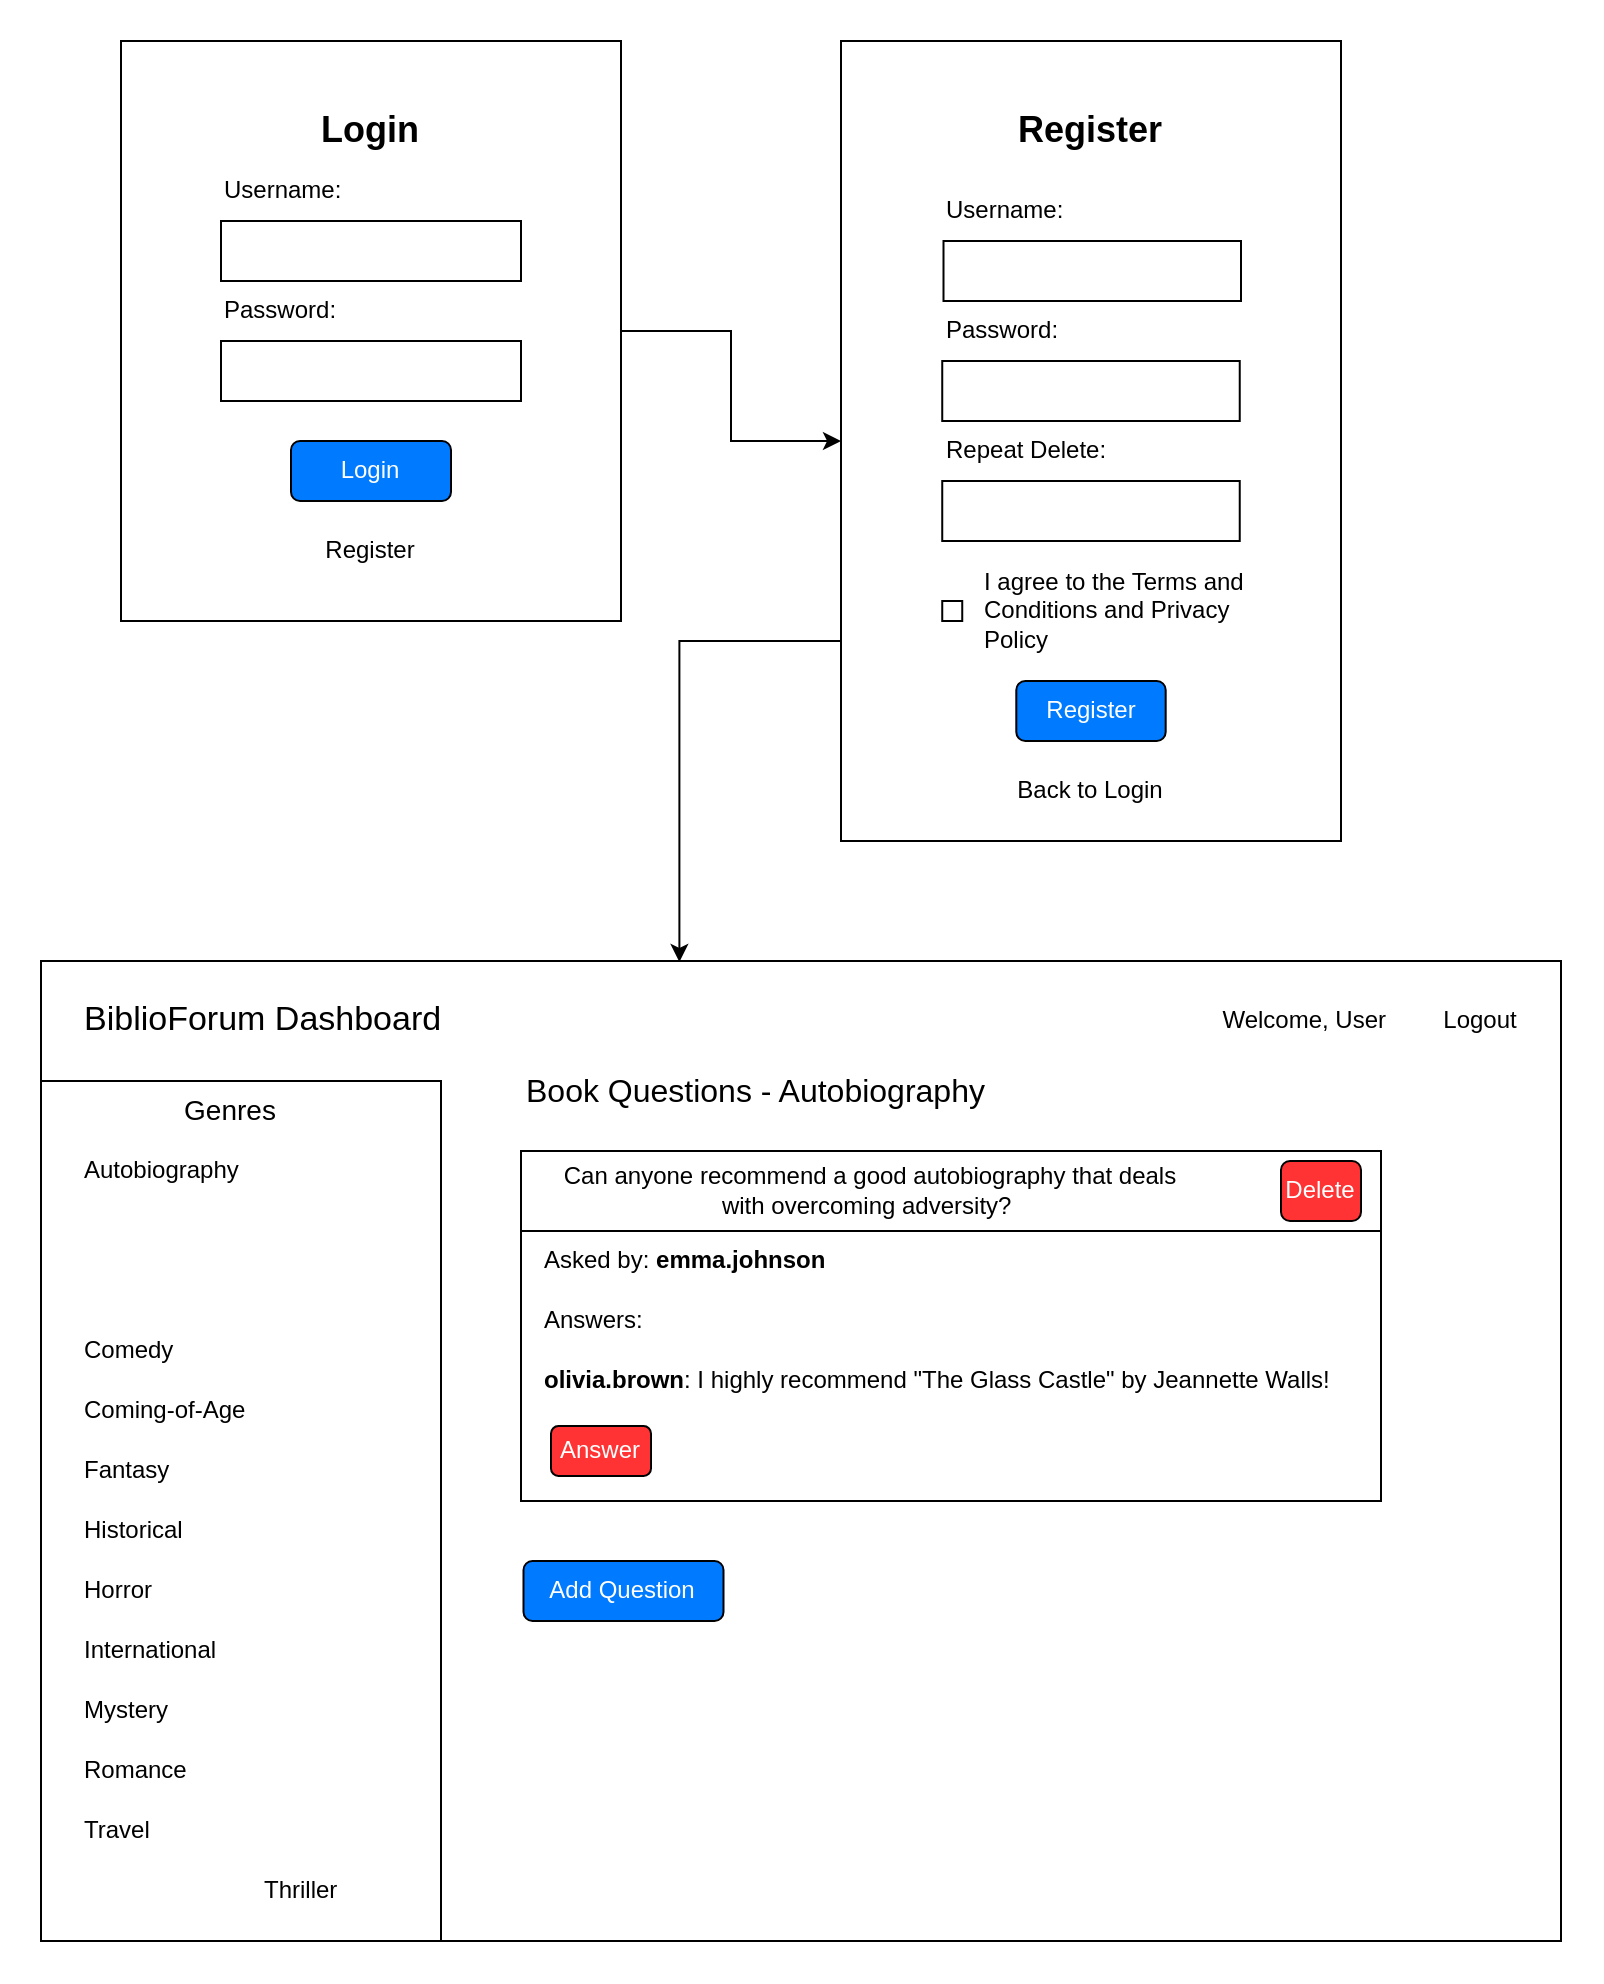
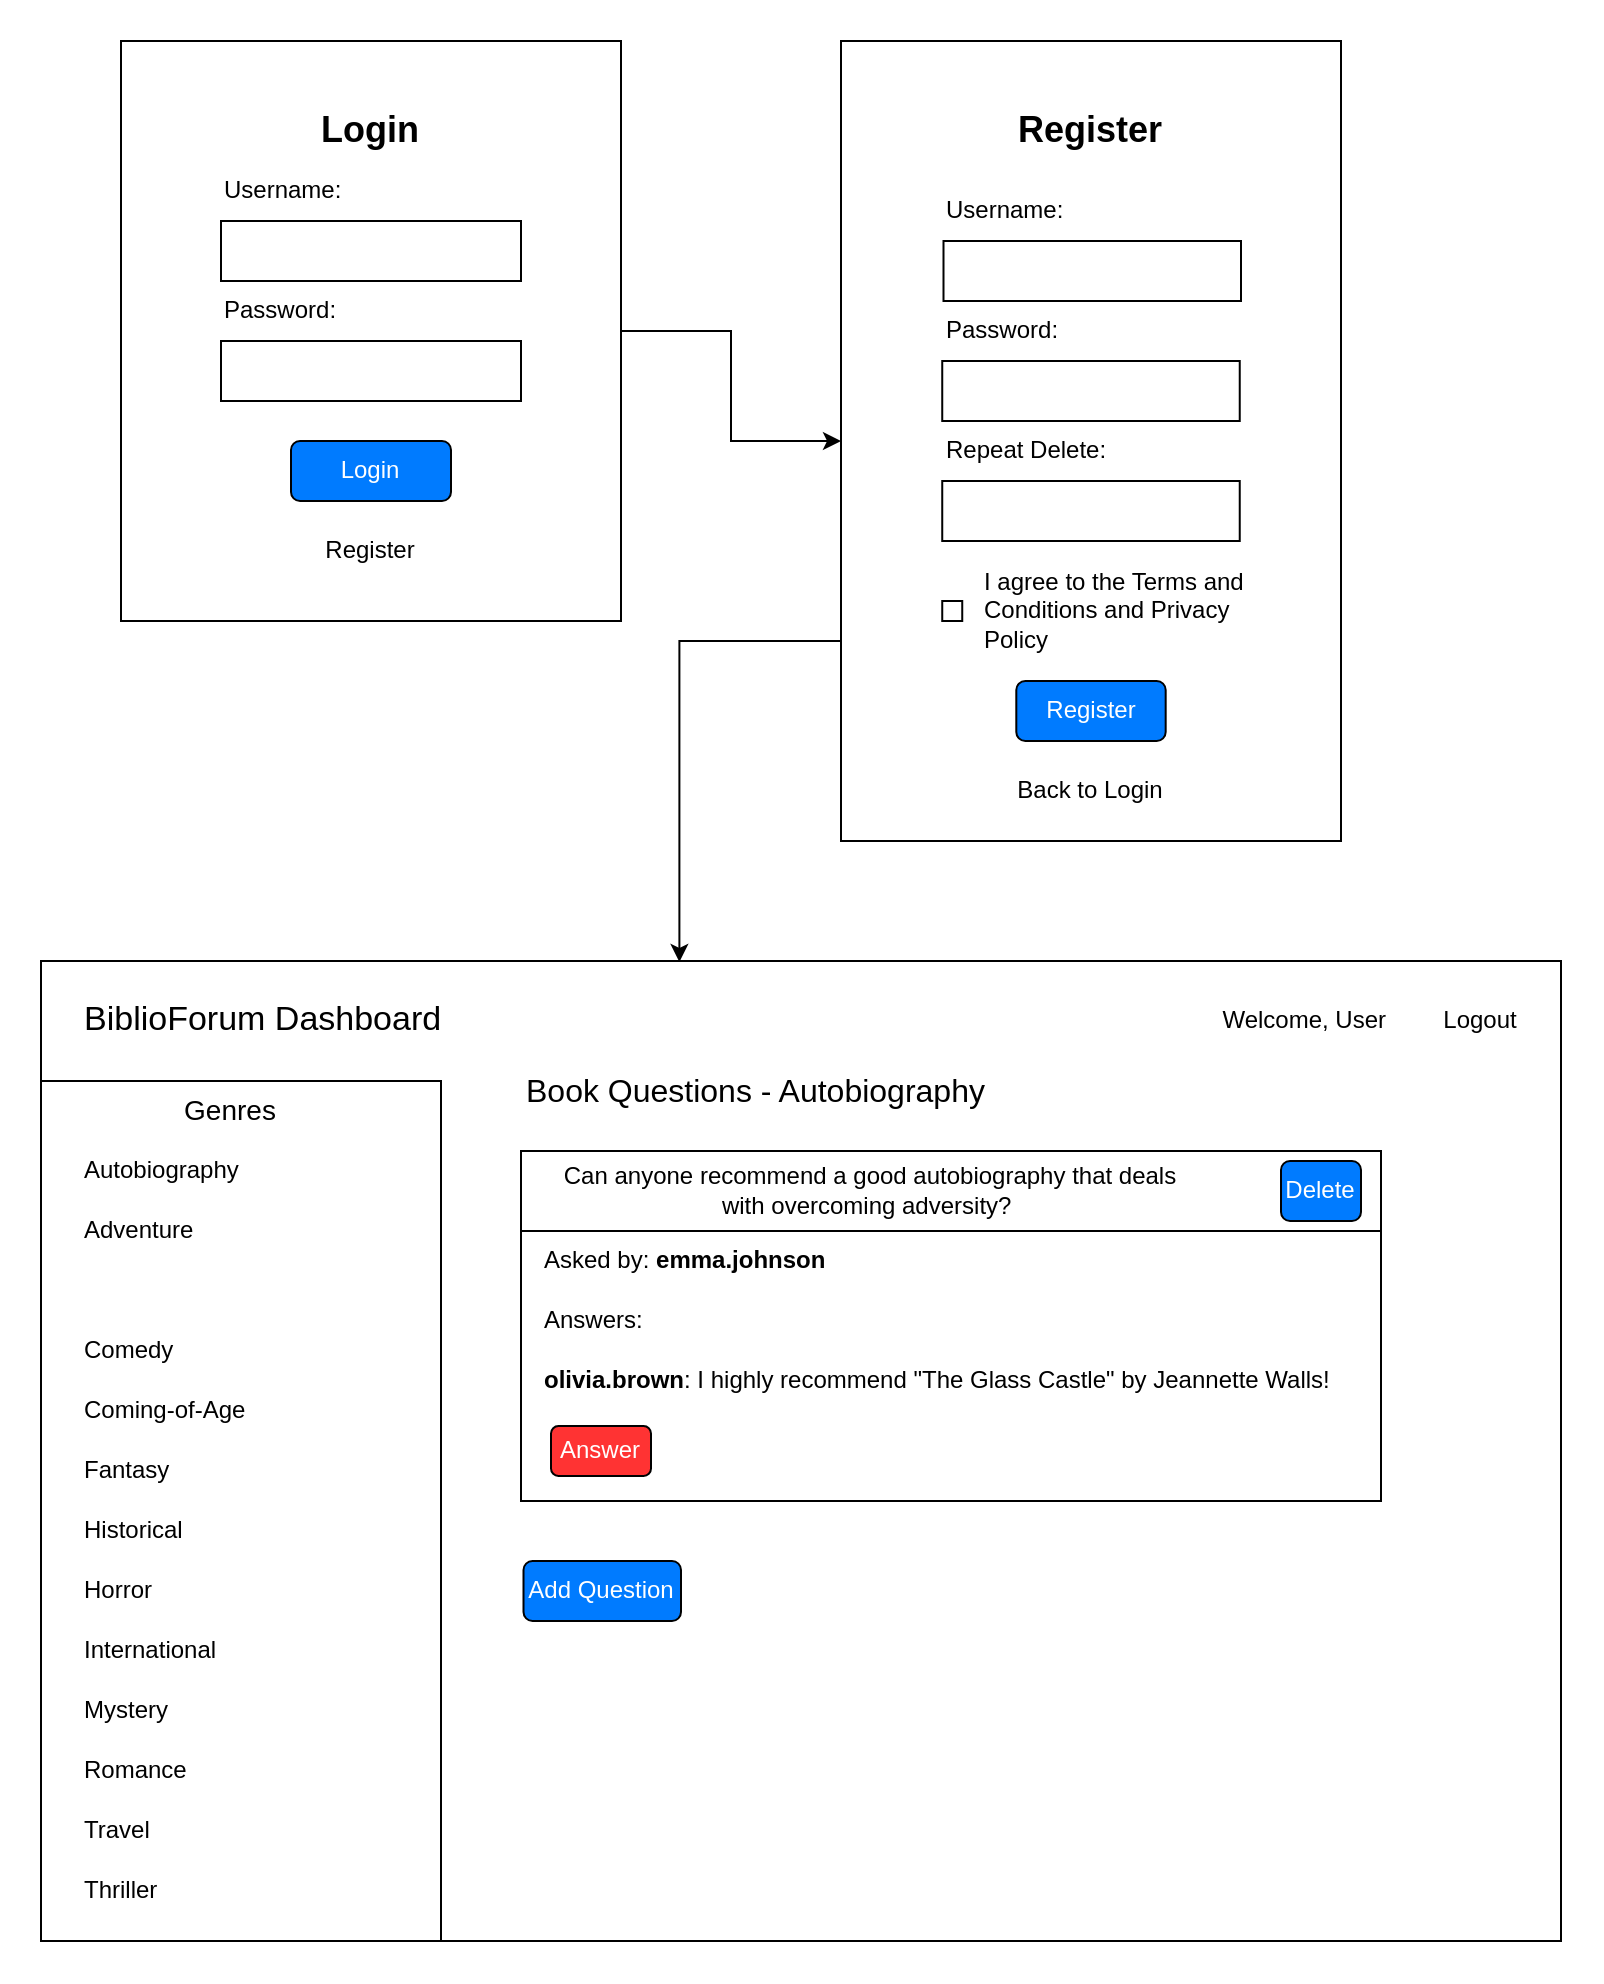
- <mxCell id="44" value="&lt;font color=&quot;#ffffff&quot;&gt;Delete&lt;/font&gt;" style="rounded=1;whiteSpace=wrap;html=1;fillColor=#FF3333;" vertex="1" parent="1"><mxGeometry x="640" y="580" width="40" height="30" as="geometry" /></mxCell>
+ <mxCell id="44" value="&lt;font color=&quot;#ffffff&quot;&gt;Delete&lt;/font&gt;" style="rounded=1;whiteSpace=wrap;html=1;fillColor=#007bff;" vertex="1" parent="1"><mxGeometry x="640" y="580" width="40" height="30" as="geometry" /></mxCell>
+ <mxCell id="30" value="Adventure" style="text;html=1;align=left;verticalAlign=middle;whiteSpace=wrap;rounded=0;" vertex="1" parent="1"><mxGeometry x="40" y="600" width="60" height="30" as="geometry" /></mxCell>
- <mxCell id="50" value="&lt;font color=&quot;#ffffff&quot;&gt;Add Question&lt;/font&gt;" style="rounded=1;whiteSpace=wrap;html=1;fillColor=#007BFF;" vertex="1" parent="1"><mxGeometry x="261.25" y="780" width="100" height="30" as="geometry" /></mxCell>
+ <mxCell id="50" value="&lt;font color=&quot;#ffffff&quot;&gt;Add Question&lt;/font&gt;" style="rounded=1;whiteSpace=wrap;html=1;fillColor=#007BFF;" vertex="1" parent="1"><mxGeometry x="261.25" y="780" width="78.75" height="30" as="geometry" /></mxCell>
- <mxCell id="39" value="Thriller" style="text;html=1;align=left;verticalAlign=middle;whiteSpace=wrap;rounded=0;" vertex="1" parent="1"><mxGeometry x="130" y="930" width="60" height="30" as="geometry" /></mxCell>
+ <mxCell id="39" value="Thriller" style="text;html=1;align=left;verticalAlign=middle;whiteSpace=wrap;rounded=0;" vertex="1" parent="1"><mxGeometry x="40" y="930" width="60" height="30" as="geometry" /></mxCell>
